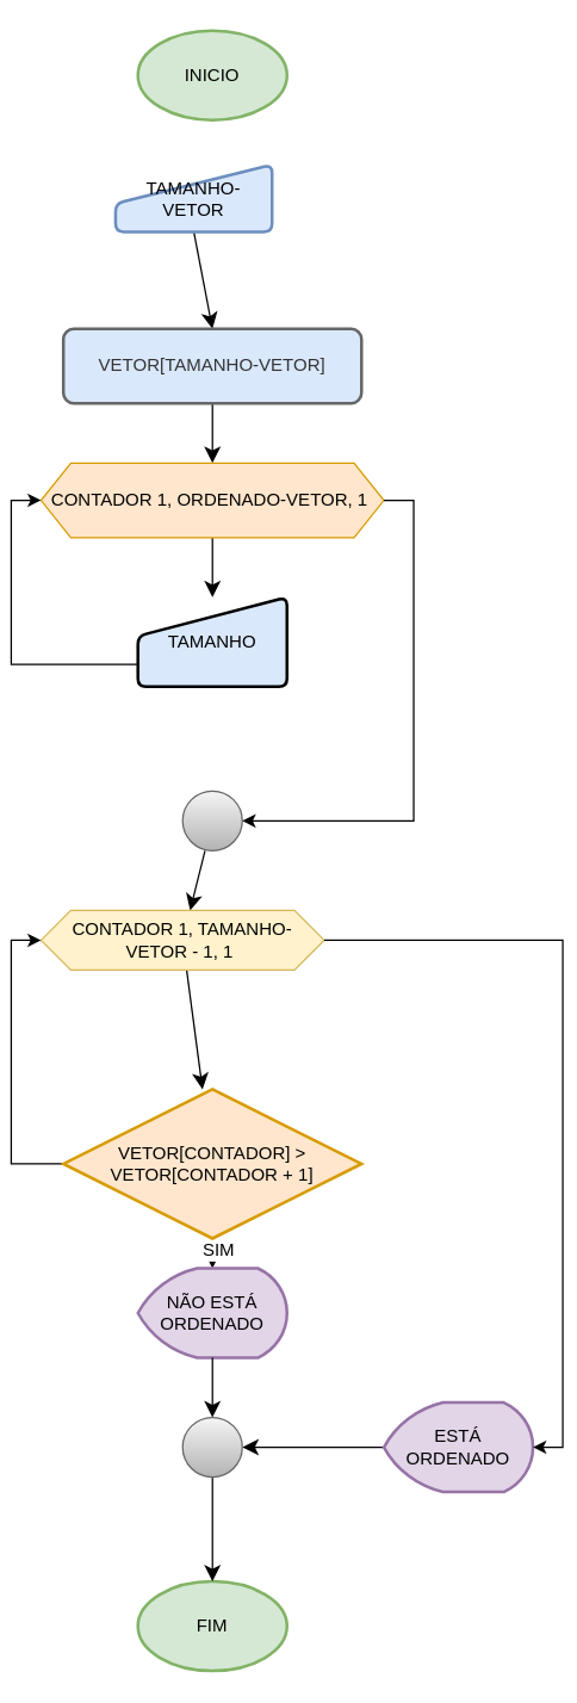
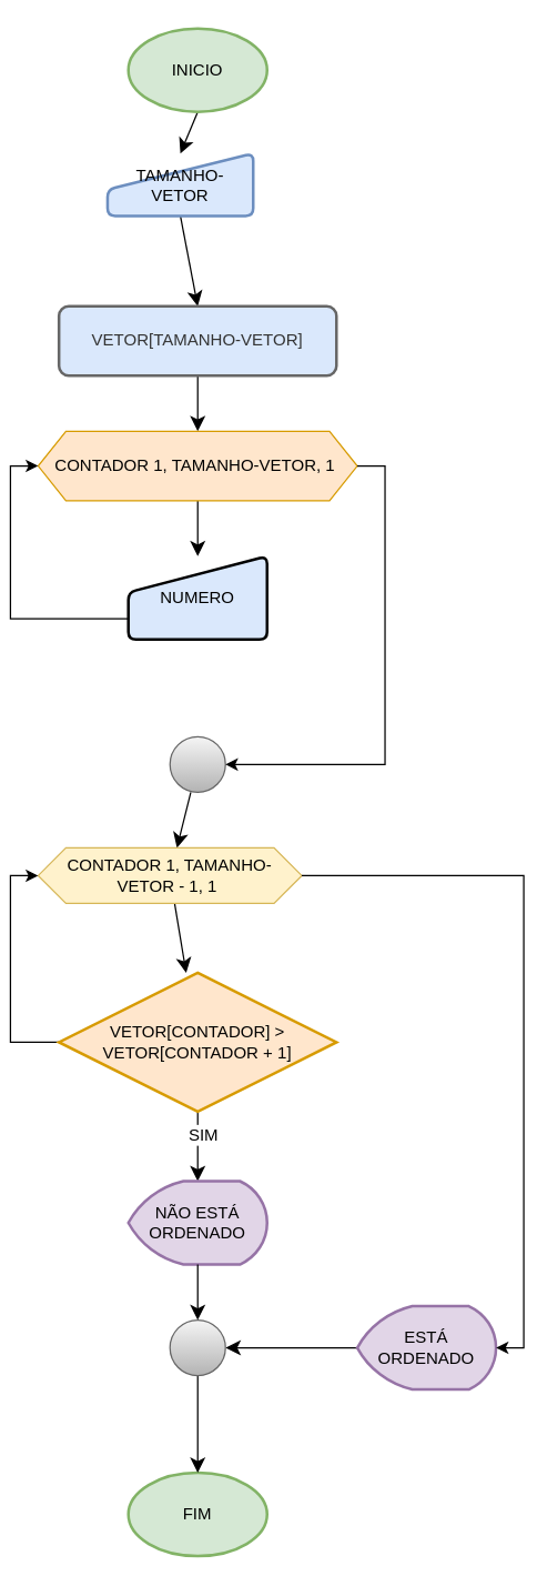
+ <mxCell id="3" style="edgeStyle=none;curved=1;rounded=0;orthogonalLoop=1;jettySize=auto;html=1;exitX=0.5;exitY=1;exitDx=0;exitDy=0;exitPerimeter=0;entryX=0.5;entryY=0;entryDx=0;entryDy=0;fontSize=12;startSize=8;endSize=8;" parent="1" source="4" target="6" edge="1"><mxGeometry relative="1" as="geometry" /></mxCell>
- <mxCell id="10" value="CONTADOR 1, ORDENADO-VETOR, 1&amp;nbsp;" style="shape=hexagon;perimeter=hexagonPerimeter2;whiteSpace=wrap;html=1;fixedSize=1;fillColor=#ffe6cc;strokeColor=#d79b00;" parent="1" vertex="1"><mxGeometry x="20" y="310" width="230" height="50" as="geometry" /></mxCell>
+ <mxCell id="10" value="CONTADOR 1, TAMANHO-VETOR, 1&amp;nbsp;" style="shape=hexagon;perimeter=hexagonPerimeter2;whiteSpace=wrap;html=1;fixedSize=1;fillColor=#ffe6cc;strokeColor=#d79b00;" parent="1" vertex="1"><mxGeometry x="20" y="310" width="230" height="50" as="geometry" /></mxCell>
- <mxCell id="12" value="TAMANHO" style="html=1;strokeWidth=2;shape=manualInput;whiteSpace=wrap;rounded=1;size=26;arcSize=11;fillColor=#dae8fc;strokeColor=default;" parent="1" vertex="1"><mxGeometry x="85" y="400" width="100" height="60" as="geometry" /></mxCell>
+ <mxCell id="12" value="NUMERO" style="html=1;strokeWidth=2;shape=manualInput;whiteSpace=wrap;rounded=1;size=26;arcSize=11;fillColor=#dae8fc;strokeColor=default;" parent="1" vertex="1"><mxGeometry x="85" y="400" width="100" height="60" as="geometry" /></mxCell>
- <mxCell id="20" value="VETOR[CONTADOR] &amp;gt; VETOR[CONTADOR + 1]" style="strokeWidth=2;html=1;shape=mxgraph.flowchart.decision;whiteSpace=wrap;fillColor=#ffe6cc;strokeColor=#d79b00;" parent="1" vertex="1"><mxGeometry x="35" y="730" width="200" height="100" as="geometry" /></mxCell>
+ <mxCell id="20" value="VETOR[CONTADOR] &amp;gt; VETOR[CONTADOR + 1]" style="strokeWidth=2;html=1;shape=mxgraph.flowchart.decision;whiteSpace=wrap;fillColor=#ffe6cc;strokeColor=#d79b00;" parent="1" vertex="1"><mxGeometry x="35" y="700" width="200" height="100" as="geometry" /></mxCell>
